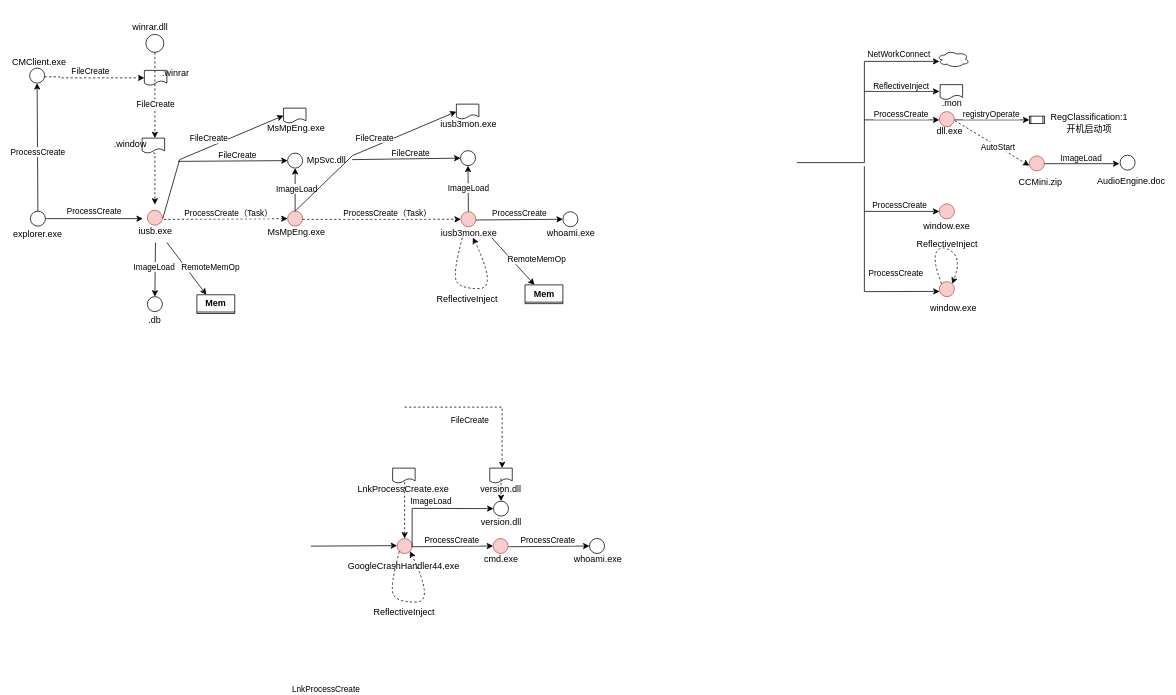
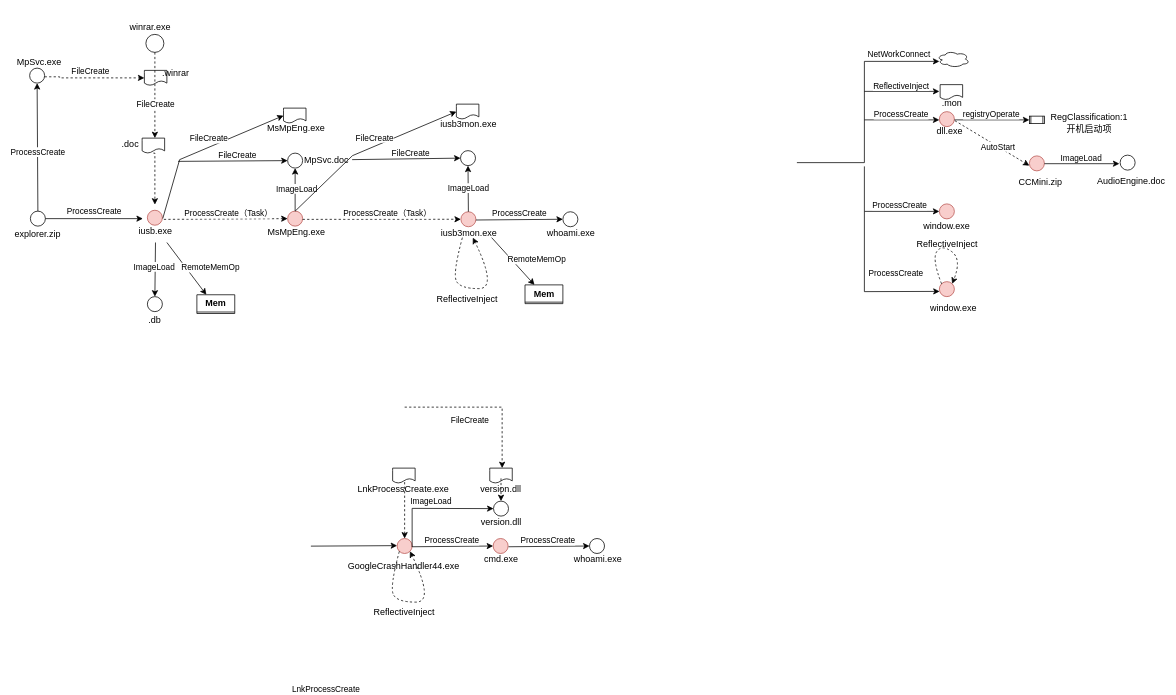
- <mxCell id="20" value="winrar.dll" style="text;strokeColor=none;align=center;fillColor=none;html=1;verticalAlign=middle;whiteSpace=wrap;rounded=0;" vertex="1" parent="1"><mxGeometry x="170" y="20" width="60" height="30" as="geometry" /></mxCell>
+ <mxCell id="20" value="winrar.exe" style="text;strokeColor=none;align=center;fillColor=none;html=1;verticalAlign=middle;whiteSpace=wrap;rounded=0;" vertex="1" parent="1"><mxGeometry x="170" y="20" width="60" height="30" as="geometry" /></mxCell>
- <mxCell id="13" value="CMClient.exe" style="text;strokeColor=none;align=center;fillColor=none;html=1;verticalAlign=middle;whiteSpace=wrap;rounded=0;" vertex="1" parent="1"><mxGeometry x="22" y="67" width="60" height="30" as="geometry" /></mxCell>
+ <mxCell id="13" value="MpSvc.exe" style="text;strokeColor=none;align=center;fillColor=none;html=1;verticalAlign=middle;whiteSpace=wrap;rounded=0;" vertex="1" parent="1"><mxGeometry x="22" y="67" width="60" height="30" as="geometry" /></mxCell>
- <mxCell id="79" value=".window" style="text;strokeColor=none;align=center;fillColor=none;html=1;verticalAlign=middle;whiteSpace=wrap;rounded=0;" vertex="1" parent="1"><mxGeometry x="141" y="178.33" width="65" height="26" as="geometry" /></mxCell>
+ <mxCell id="79" value=".doc" style="text;strokeColor=none;align=center;fillColor=none;html=1;verticalAlign=middle;whiteSpace=wrap;rounded=0;" vertex="1" parent="1"><mxGeometry x="141" y="178.33" width="65" height="26" as="geometry" /></mxCell>
- <mxCell id="101" value="MpSvc.dll" style="text;strokeColor=none;align=center;fillColor=none;html=1;verticalAlign=middle;whiteSpace=wrap;rounded=0;" vertex="1" parent="1"><mxGeometry x="405" y="198.33" width="60" height="30" as="geometry" /></mxCell>
+ <mxCell id="101" value="MpSvc.doc" style="text;strokeColor=none;align=center;fillColor=none;html=1;verticalAlign=middle;whiteSpace=wrap;rounded=0;" vertex="1" parent="1"><mxGeometry x="405" y="198.33" width="60" height="30" as="geometry" /></mxCell>
- <mxCell id="7" value="explorer.exe" style="text;strokeColor=none;align=center;fillColor=none;html=1;verticalAlign=middle;whiteSpace=wrap;rounded=0;" vertex="1" parent="1"><mxGeometry x="20" y="295.67" width="60" height="30" as="geometry" /></mxCell>
+ <mxCell id="7" value="explorer.zip" style="text;strokeColor=none;align=center;fillColor=none;html=1;verticalAlign=middle;whiteSpace=wrap;rounded=0;" vertex="1" parent="1"><mxGeometry x="20" y="295.67" width="60" height="30" as="geometry" /></mxCell>
